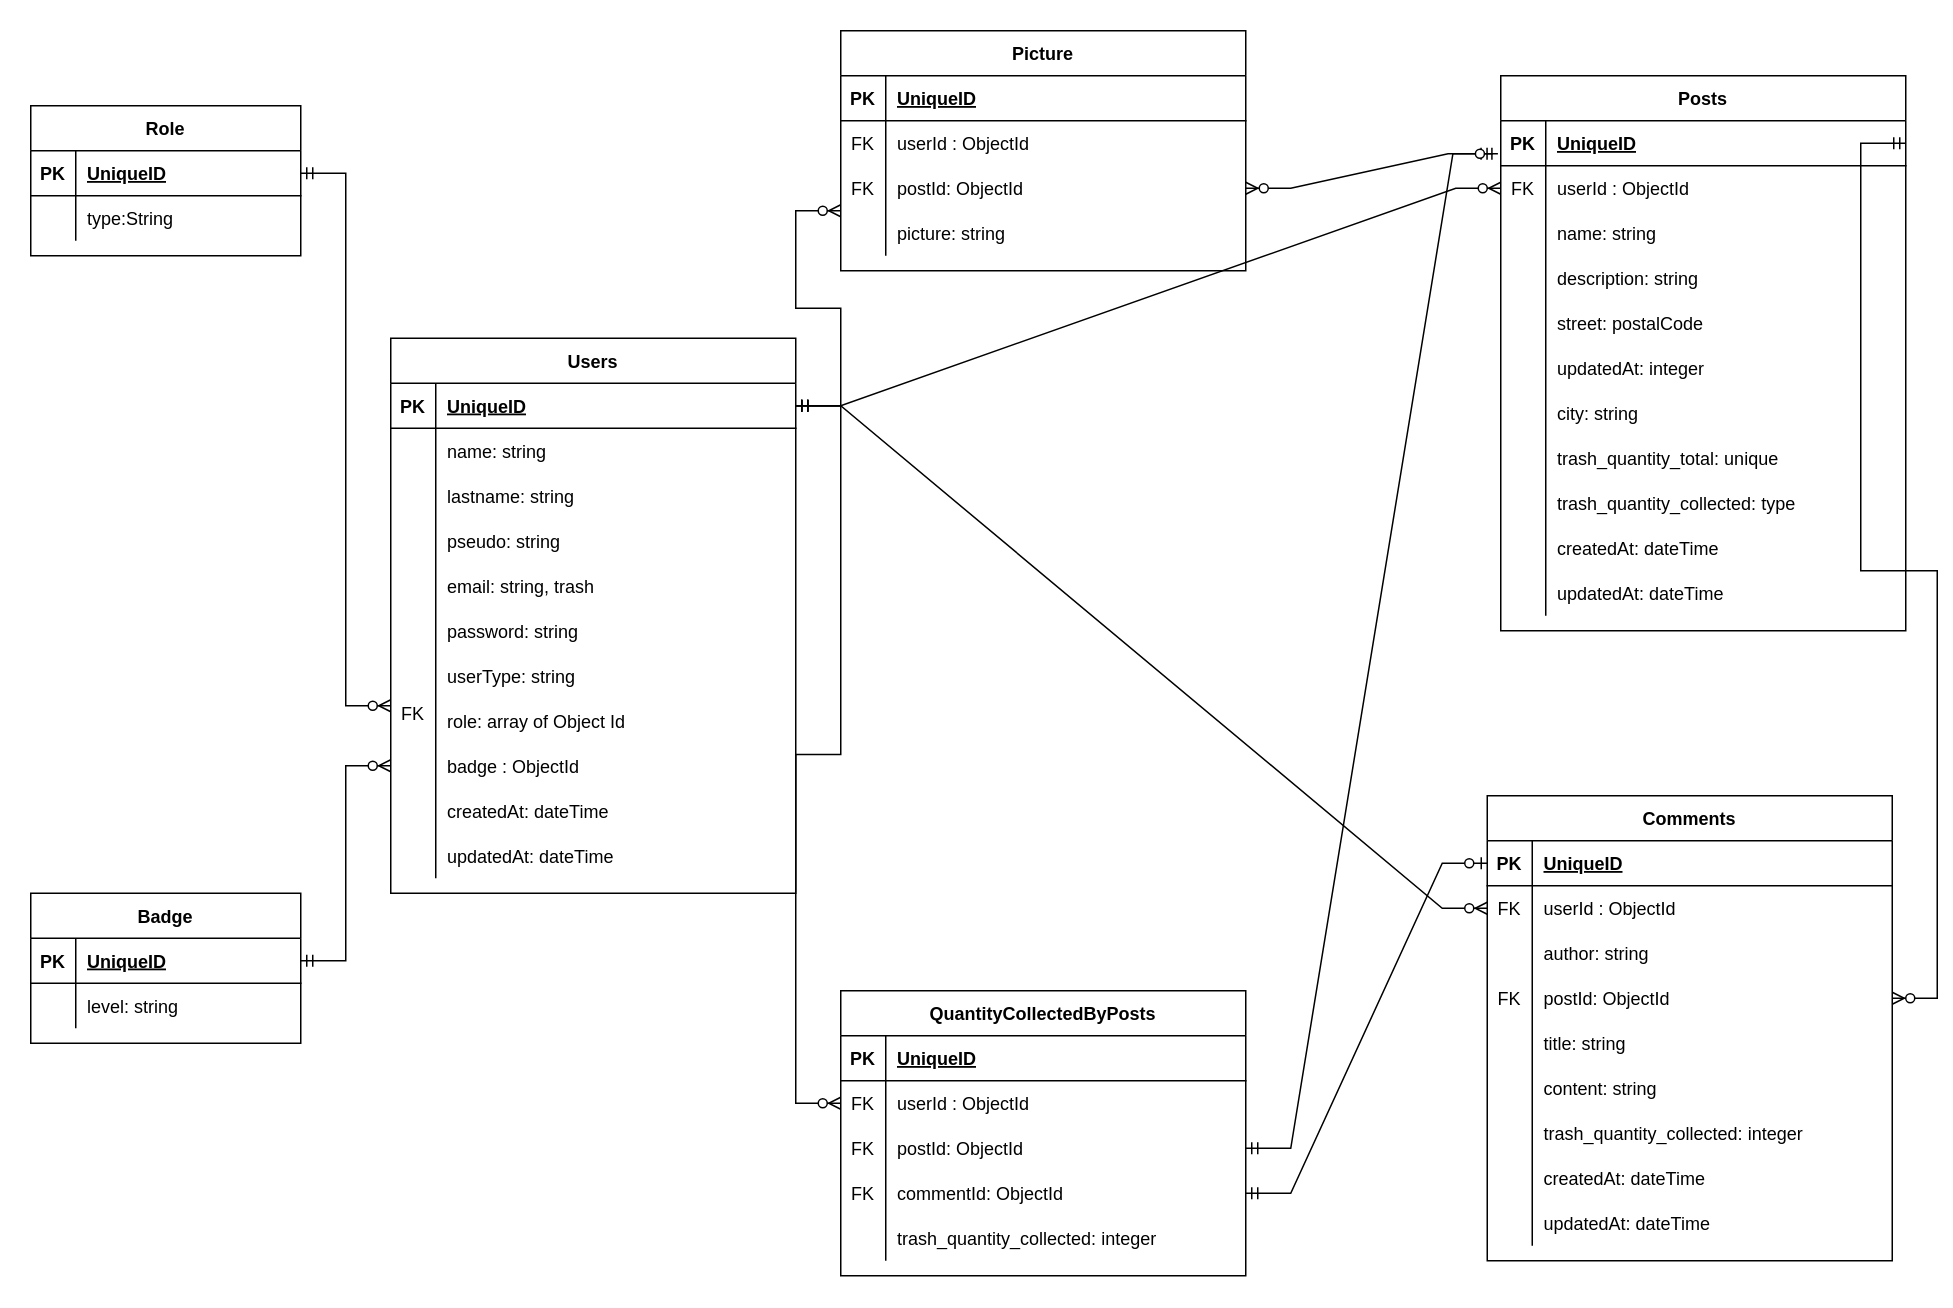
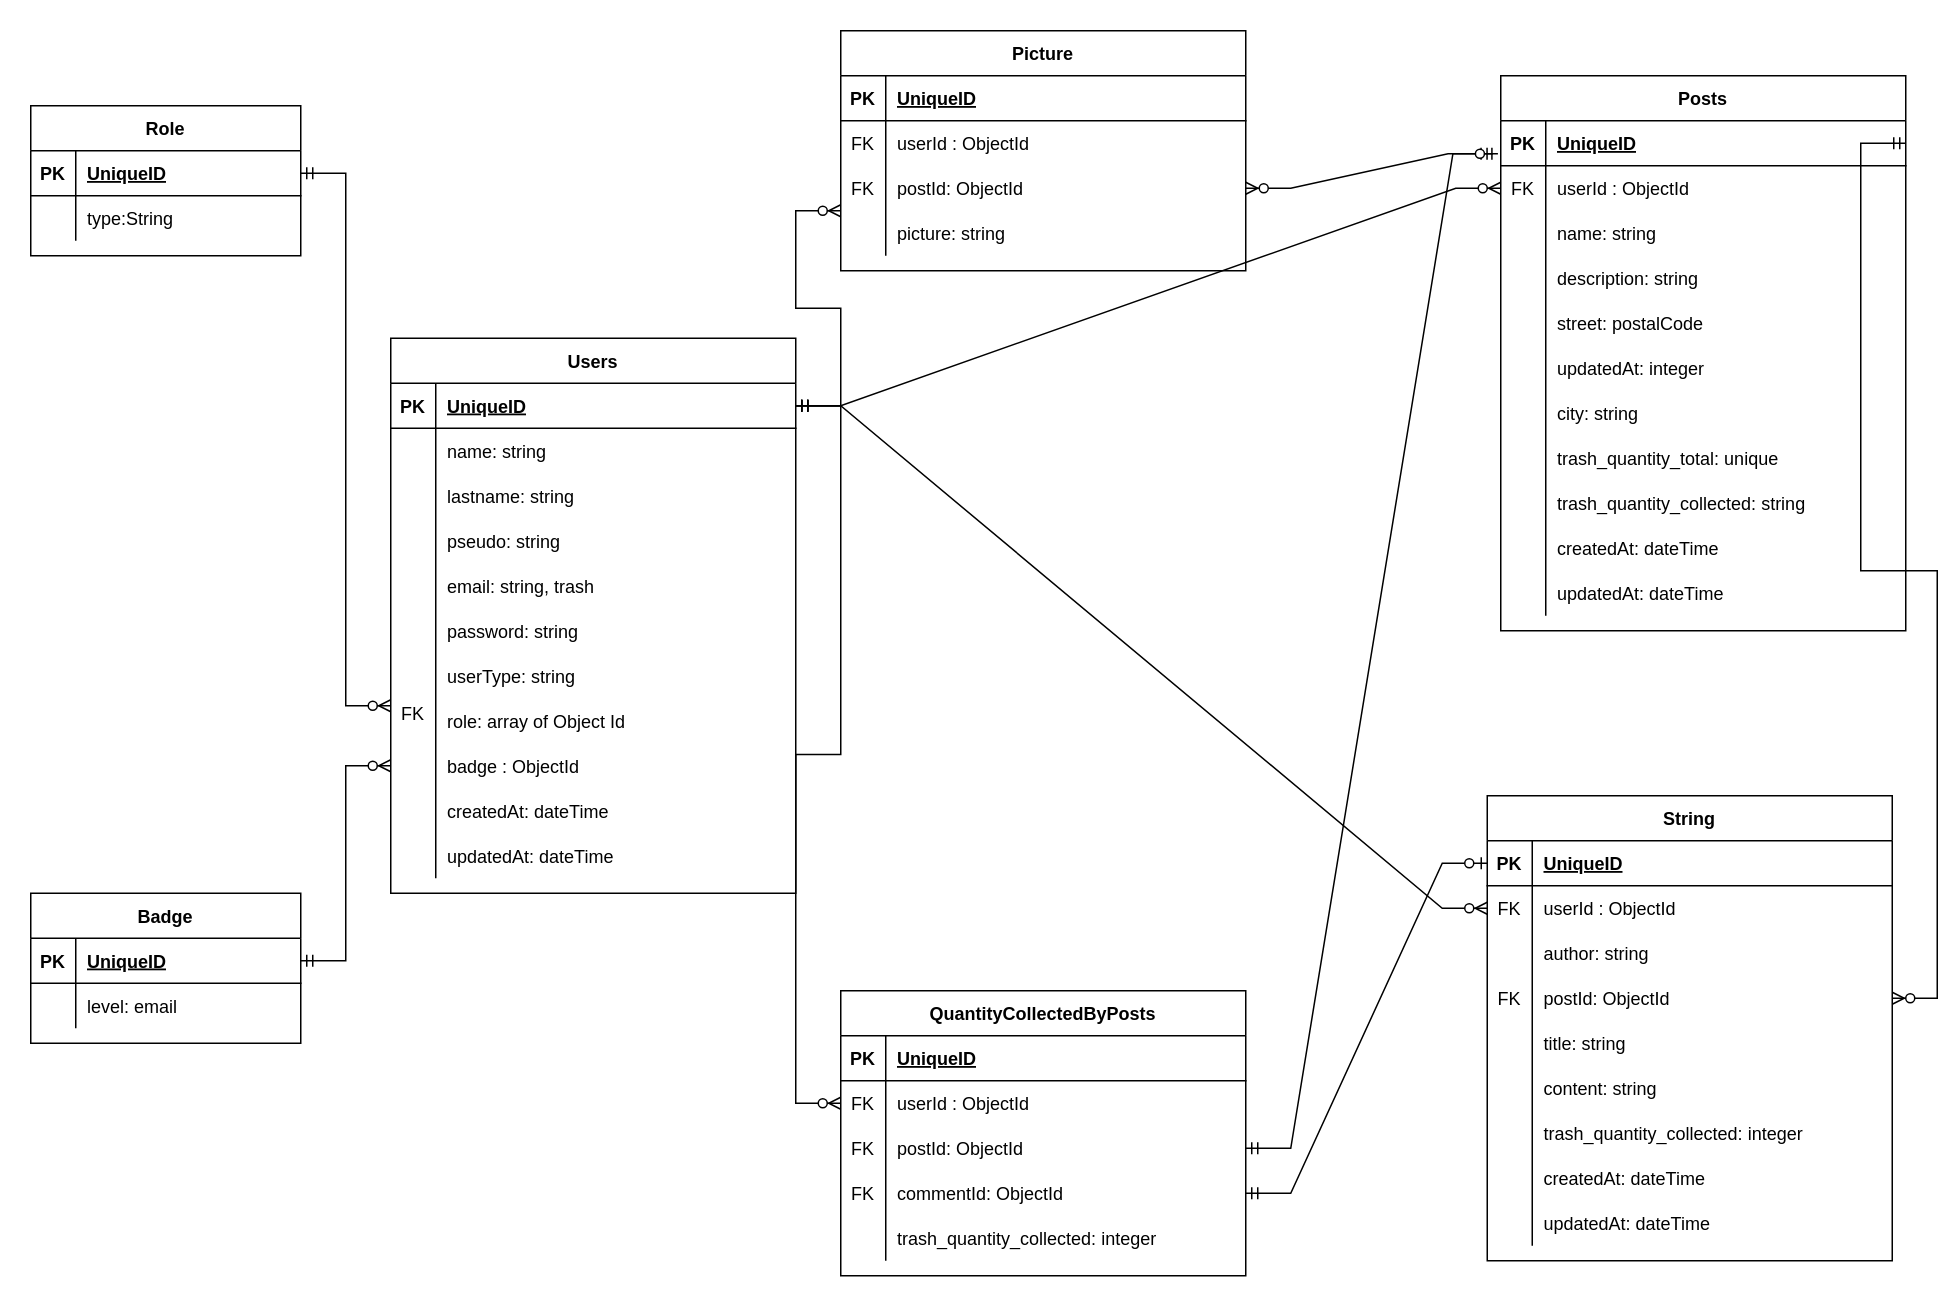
- <mxCell id="71" value="trash_quantity_collected: type" style="shape=partialRectangle;connectable=0;fillColor=none;top=0;left=0;bottom=0;right=0;align=left;spacingLeft=6;overflow=hidden;" vertex="1" parent="69"><mxGeometry x="30" width="240" height="30" as="geometry"><mxRectangle width="240" height="30" as="alternateBounds" /></mxGeometry></mxCell>
+ <mxCell id="71" value="trash_quantity_collected: string" style="shape=partialRectangle;connectable=0;fillColor=none;top=0;left=0;bottom=0;right=0;align=left;spacingLeft=6;overflow=hidden;" vertex="1" parent="69"><mxGeometry x="30" width="240" height="30" as="geometry"><mxRectangle width="240" height="30" as="alternateBounds" /></mxGeometry></mxCell>
- <mxCell id="16" value="Comments" style="shape=table;startSize=30;container=1;collapsible=1;childLayout=tableLayout;fixedRows=1;rowLines=0;fontStyle=1;align=center;resizeLast=1;" vertex="1" parent="1"><mxGeometry x="991" y="530" width="270" height="310" as="geometry"><mxRectangle x="320" y="310" width="100" height="30" as="alternateBounds" /></mxGeometry></mxCell>
+ <mxCell id="16" value="String" style="shape=table;startSize=30;container=1;collapsible=1;childLayout=tableLayout;fixedRows=1;rowLines=0;fontStyle=1;align=center;resizeLast=1;" vertex="1" parent="1"><mxGeometry x="991" y="530" width="270" height="310" as="geometry"><mxRectangle x="320" y="310" width="100" height="30" as="alternateBounds" /></mxGeometry></mxCell>
- <mxCell id="8" value="level: string" style="shape=partialRectangle;connectable=0;fillColor=none;top=0;left=0;bottom=0;right=0;align=left;spacingLeft=6;overflow=hidden;" vertex="1" parent="6"><mxGeometry x="30" width="150" height="30" as="geometry"><mxRectangle width="150" height="30" as="alternateBounds" /></mxGeometry></mxCell>
+ <mxCell id="8" value="level: email" style="shape=partialRectangle;connectable=0;fillColor=none;top=0;left=0;bottom=0;right=0;align=left;spacingLeft=6;overflow=hidden;" vertex="1" parent="6"><mxGeometry x="30" width="150" height="30" as="geometry"><mxRectangle width="150" height="30" as="alternateBounds" /></mxGeometry></mxCell>
